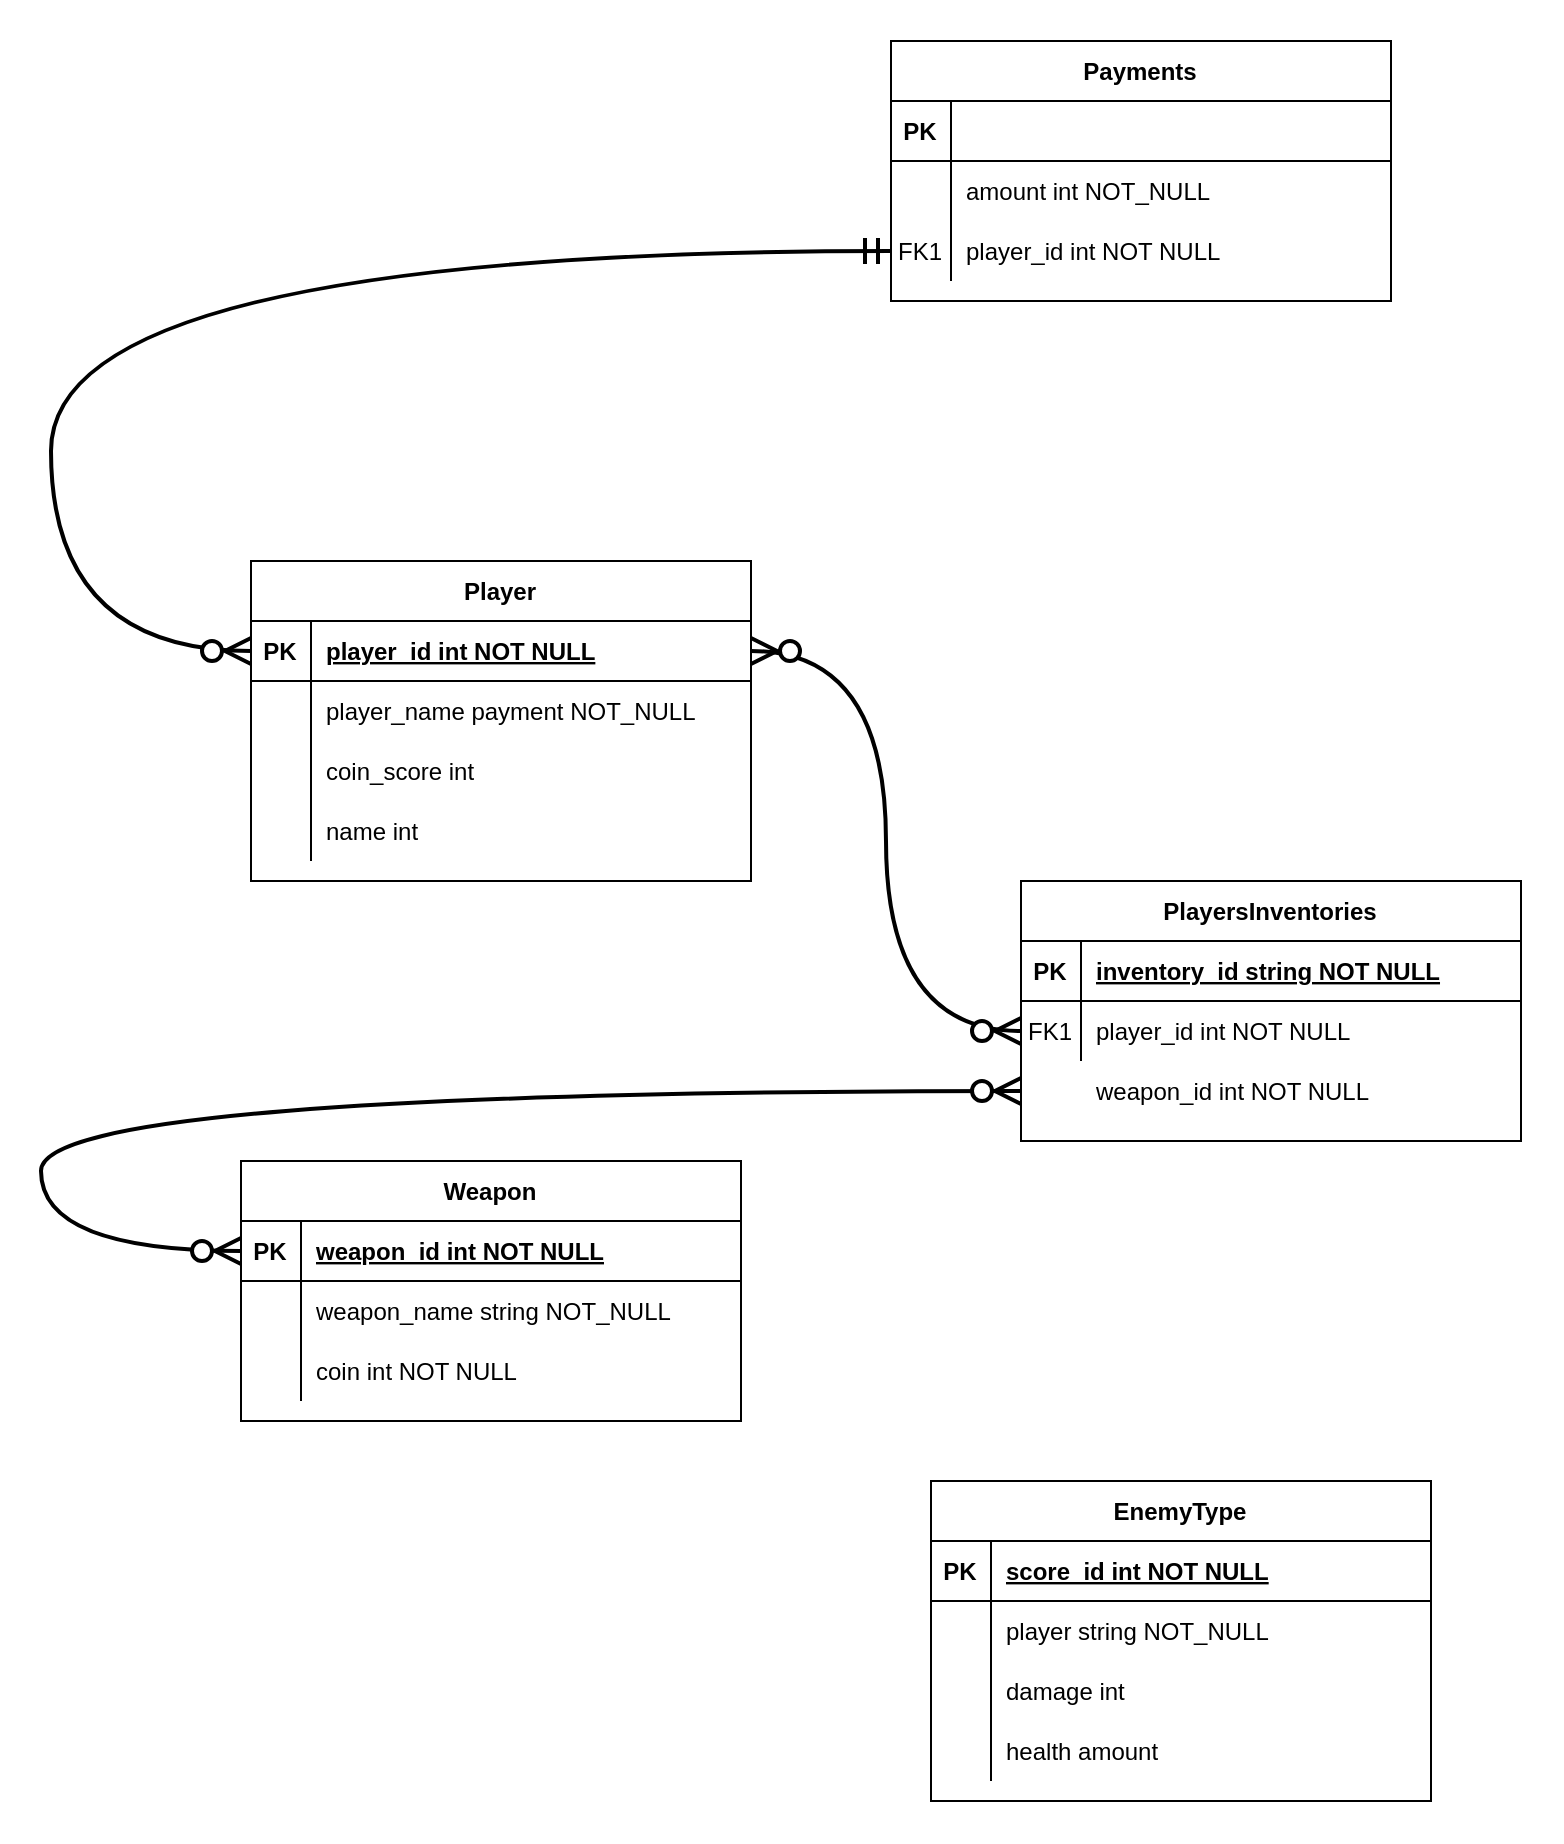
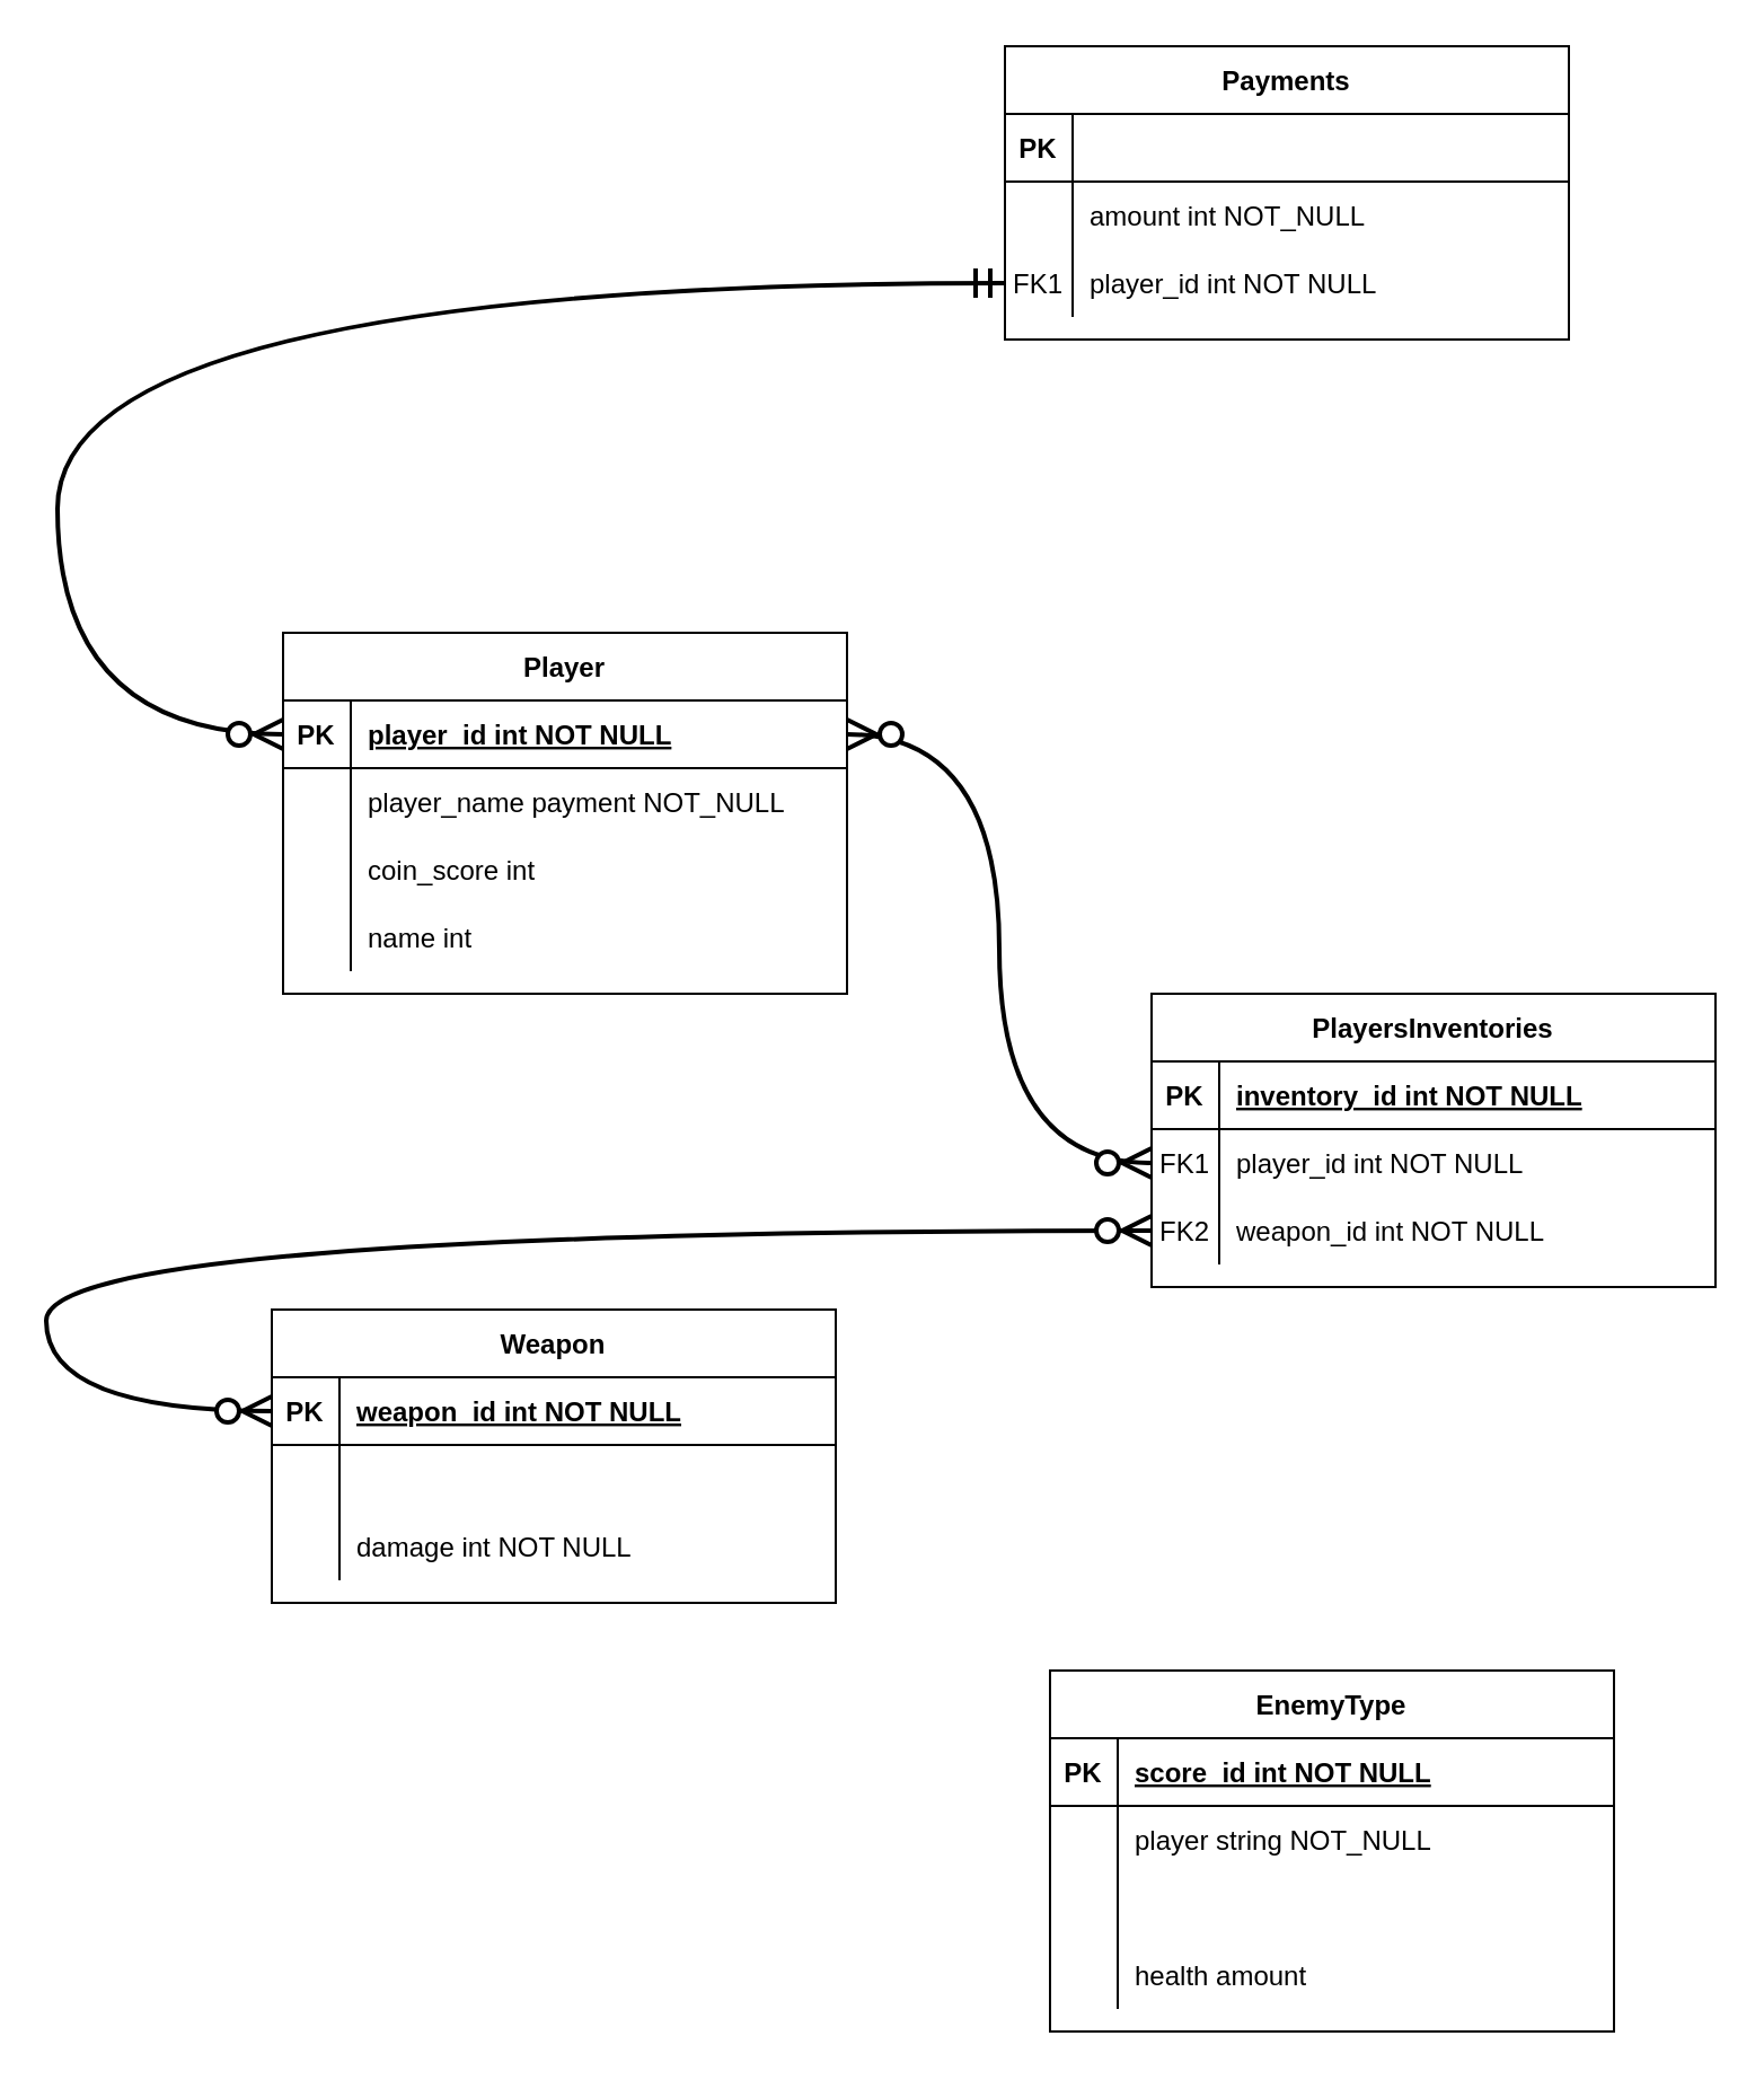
- <mxCell id="15" value="inventory_id string NOT NULL " style="shape=partialRectangle;overflow=hidden;connectable=0;fillColor=none;top=0;left=0;bottom=0;right=0;align=left;spacingLeft=6;fontStyle=5;" parent="13" vertex="1"><mxGeometry x="30" width="220" height="30" as="geometry" /></mxCell>
+ <mxCell id="15" value="inventory_id int NOT NULL " style="shape=partialRectangle;overflow=hidden;connectable=0;fillColor=none;top=0;left=0;bottom=0;right=0;align=left;spacingLeft=6;fontStyle=5;" parent="13" vertex="1"><mxGeometry x="30" width="220" height="30" as="geometry" /></mxCell>
+ <mxCell id="20" value="FK2" style="shape=partialRectangle;overflow=hidden;connectable=0;fillColor=none;top=0;left=0;bottom=0;right=0;" parent="19" vertex="1"><mxGeometry width="30" height="30" as="geometry" /></mxCell>
- <mxCell id="8" value="weapon_name string NOT_NULL" style="shape=partialRectangle;overflow=hidden;connectable=0;fillColor=none;top=0;left=0;bottom=0;right=0;align=left;spacingLeft=6;" parent="6" vertex="1"><mxGeometry x="30" width="220" height="30" as="geometry" /></mxCell>
- <mxCell id="11" value="coin int NOT NULL" style="shape=partialRectangle;overflow=hidden;connectable=0;fillColor=none;top=0;left=0;bottom=0;right=0;align=left;spacingLeft=6;" parent="9" vertex="1"><mxGeometry x="30" width="220" height="30" as="geometry" /></mxCell>
+ <mxCell id="11" value="damage int NOT NULL" style="shape=partialRectangle;overflow=hidden;connectable=0;fillColor=none;top=0;left=0;bottom=0;right=0;align=left;spacingLeft=6;" parent="9" vertex="1"><mxGeometry x="30" width="220" height="30" as="geometry" /></mxCell>
- <mxCell id="44" value="damage int" style="shape=partialRectangle;overflow=hidden;connectable=0;fillColor=none;top=0;left=0;bottom=0;right=0;align=left;spacingLeft=6;" parent="42" vertex="1"><mxGeometry x="30" width="220" height="30" as="geometry" /></mxCell>
